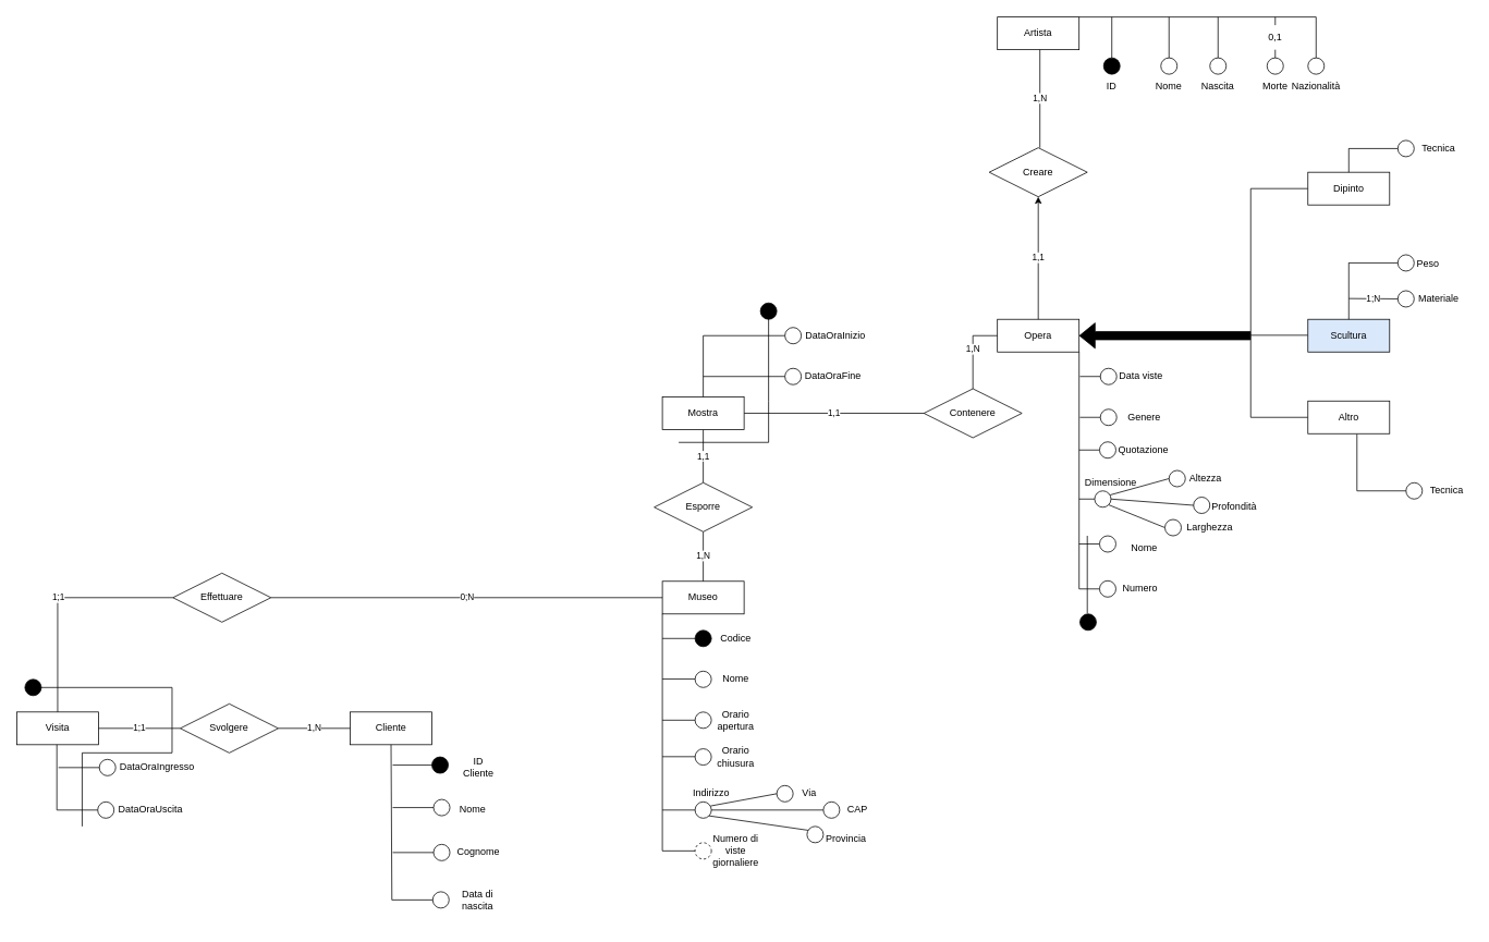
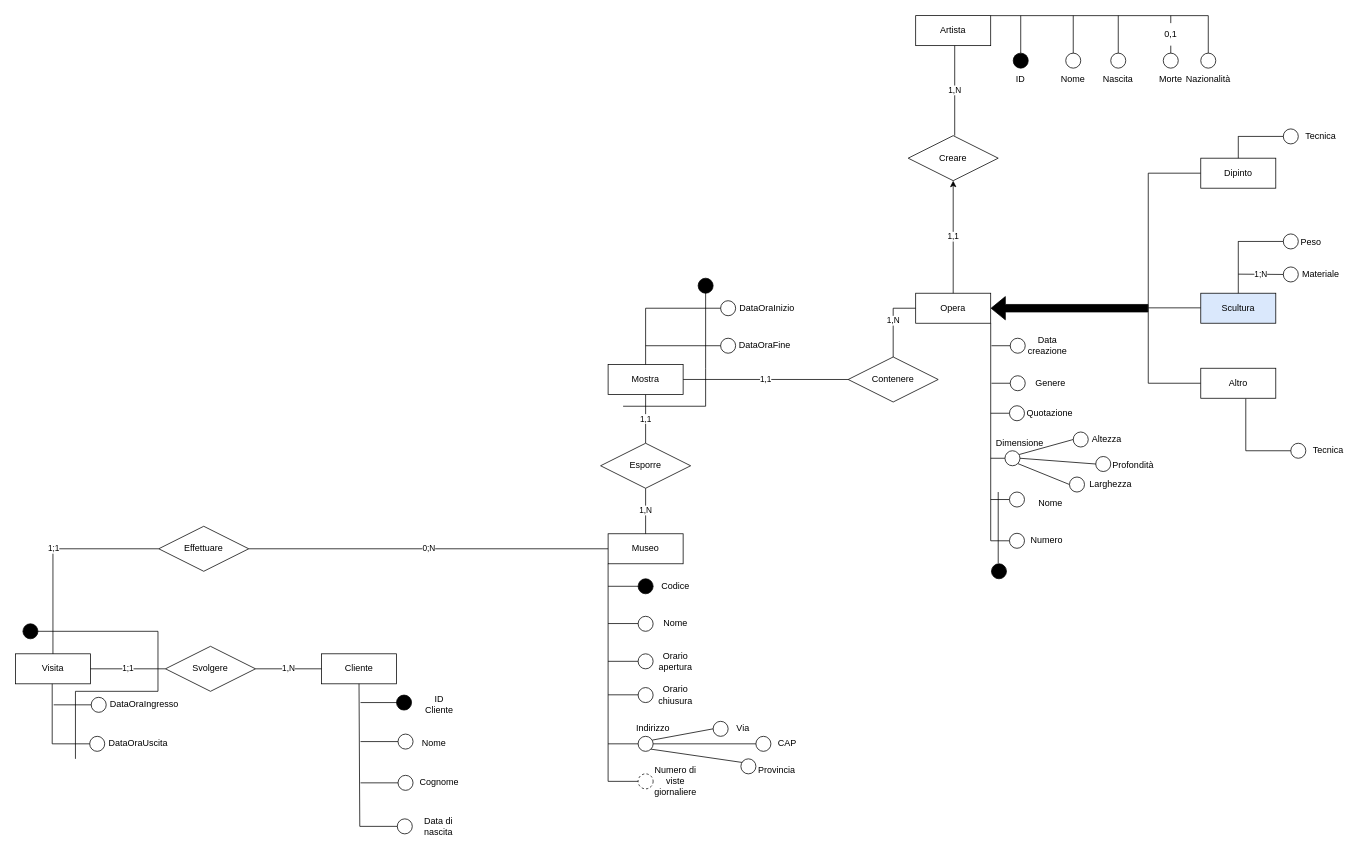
- <mxCell id="52" value="Data viste" style="text;html=1;strokeColor=none;fillColor=none;align=center;verticalAlign=middle;whiteSpace=wrap;rounded=0;" parent="1" vertex="1"><mxGeometry x="1366" y="445.34" width="60" height="30" as="geometry" /></mxCell>
+ <mxCell id="52" value="Data creazione" style="text;html=1;strokeColor=none;fillColor=none;align=center;verticalAlign=middle;whiteSpace=wrap;rounded=0;" parent="1" vertex="1"><mxGeometry x="1366" y="445.34" width="60" height="30" as="geometry" /></mxCell>
